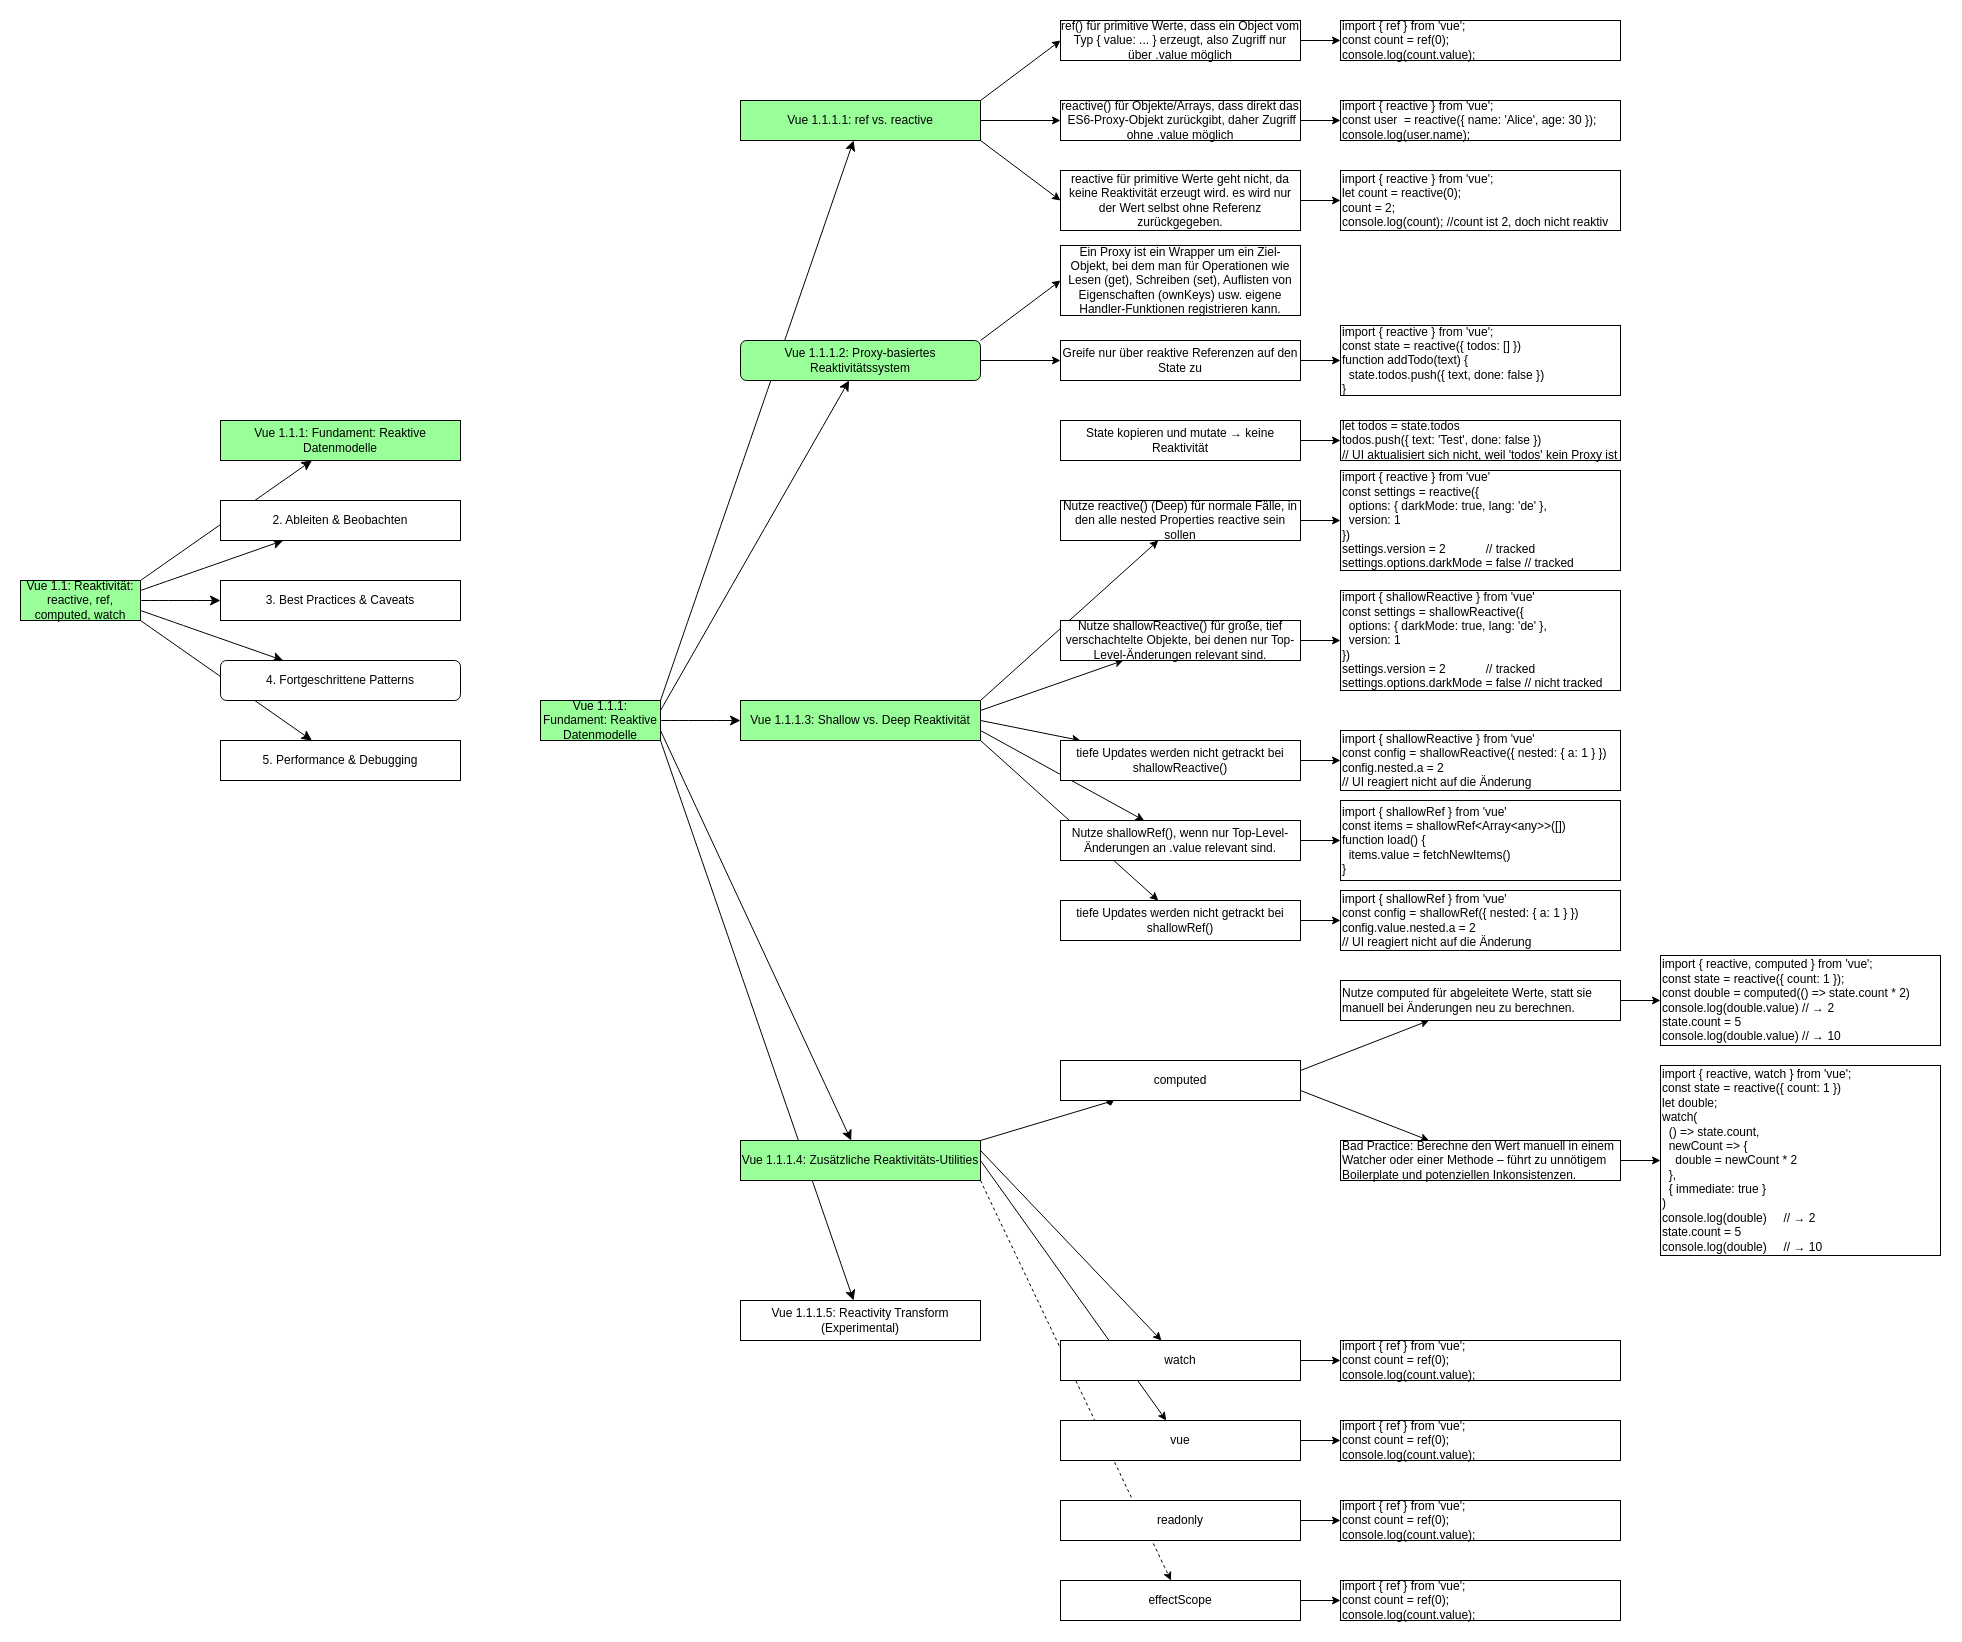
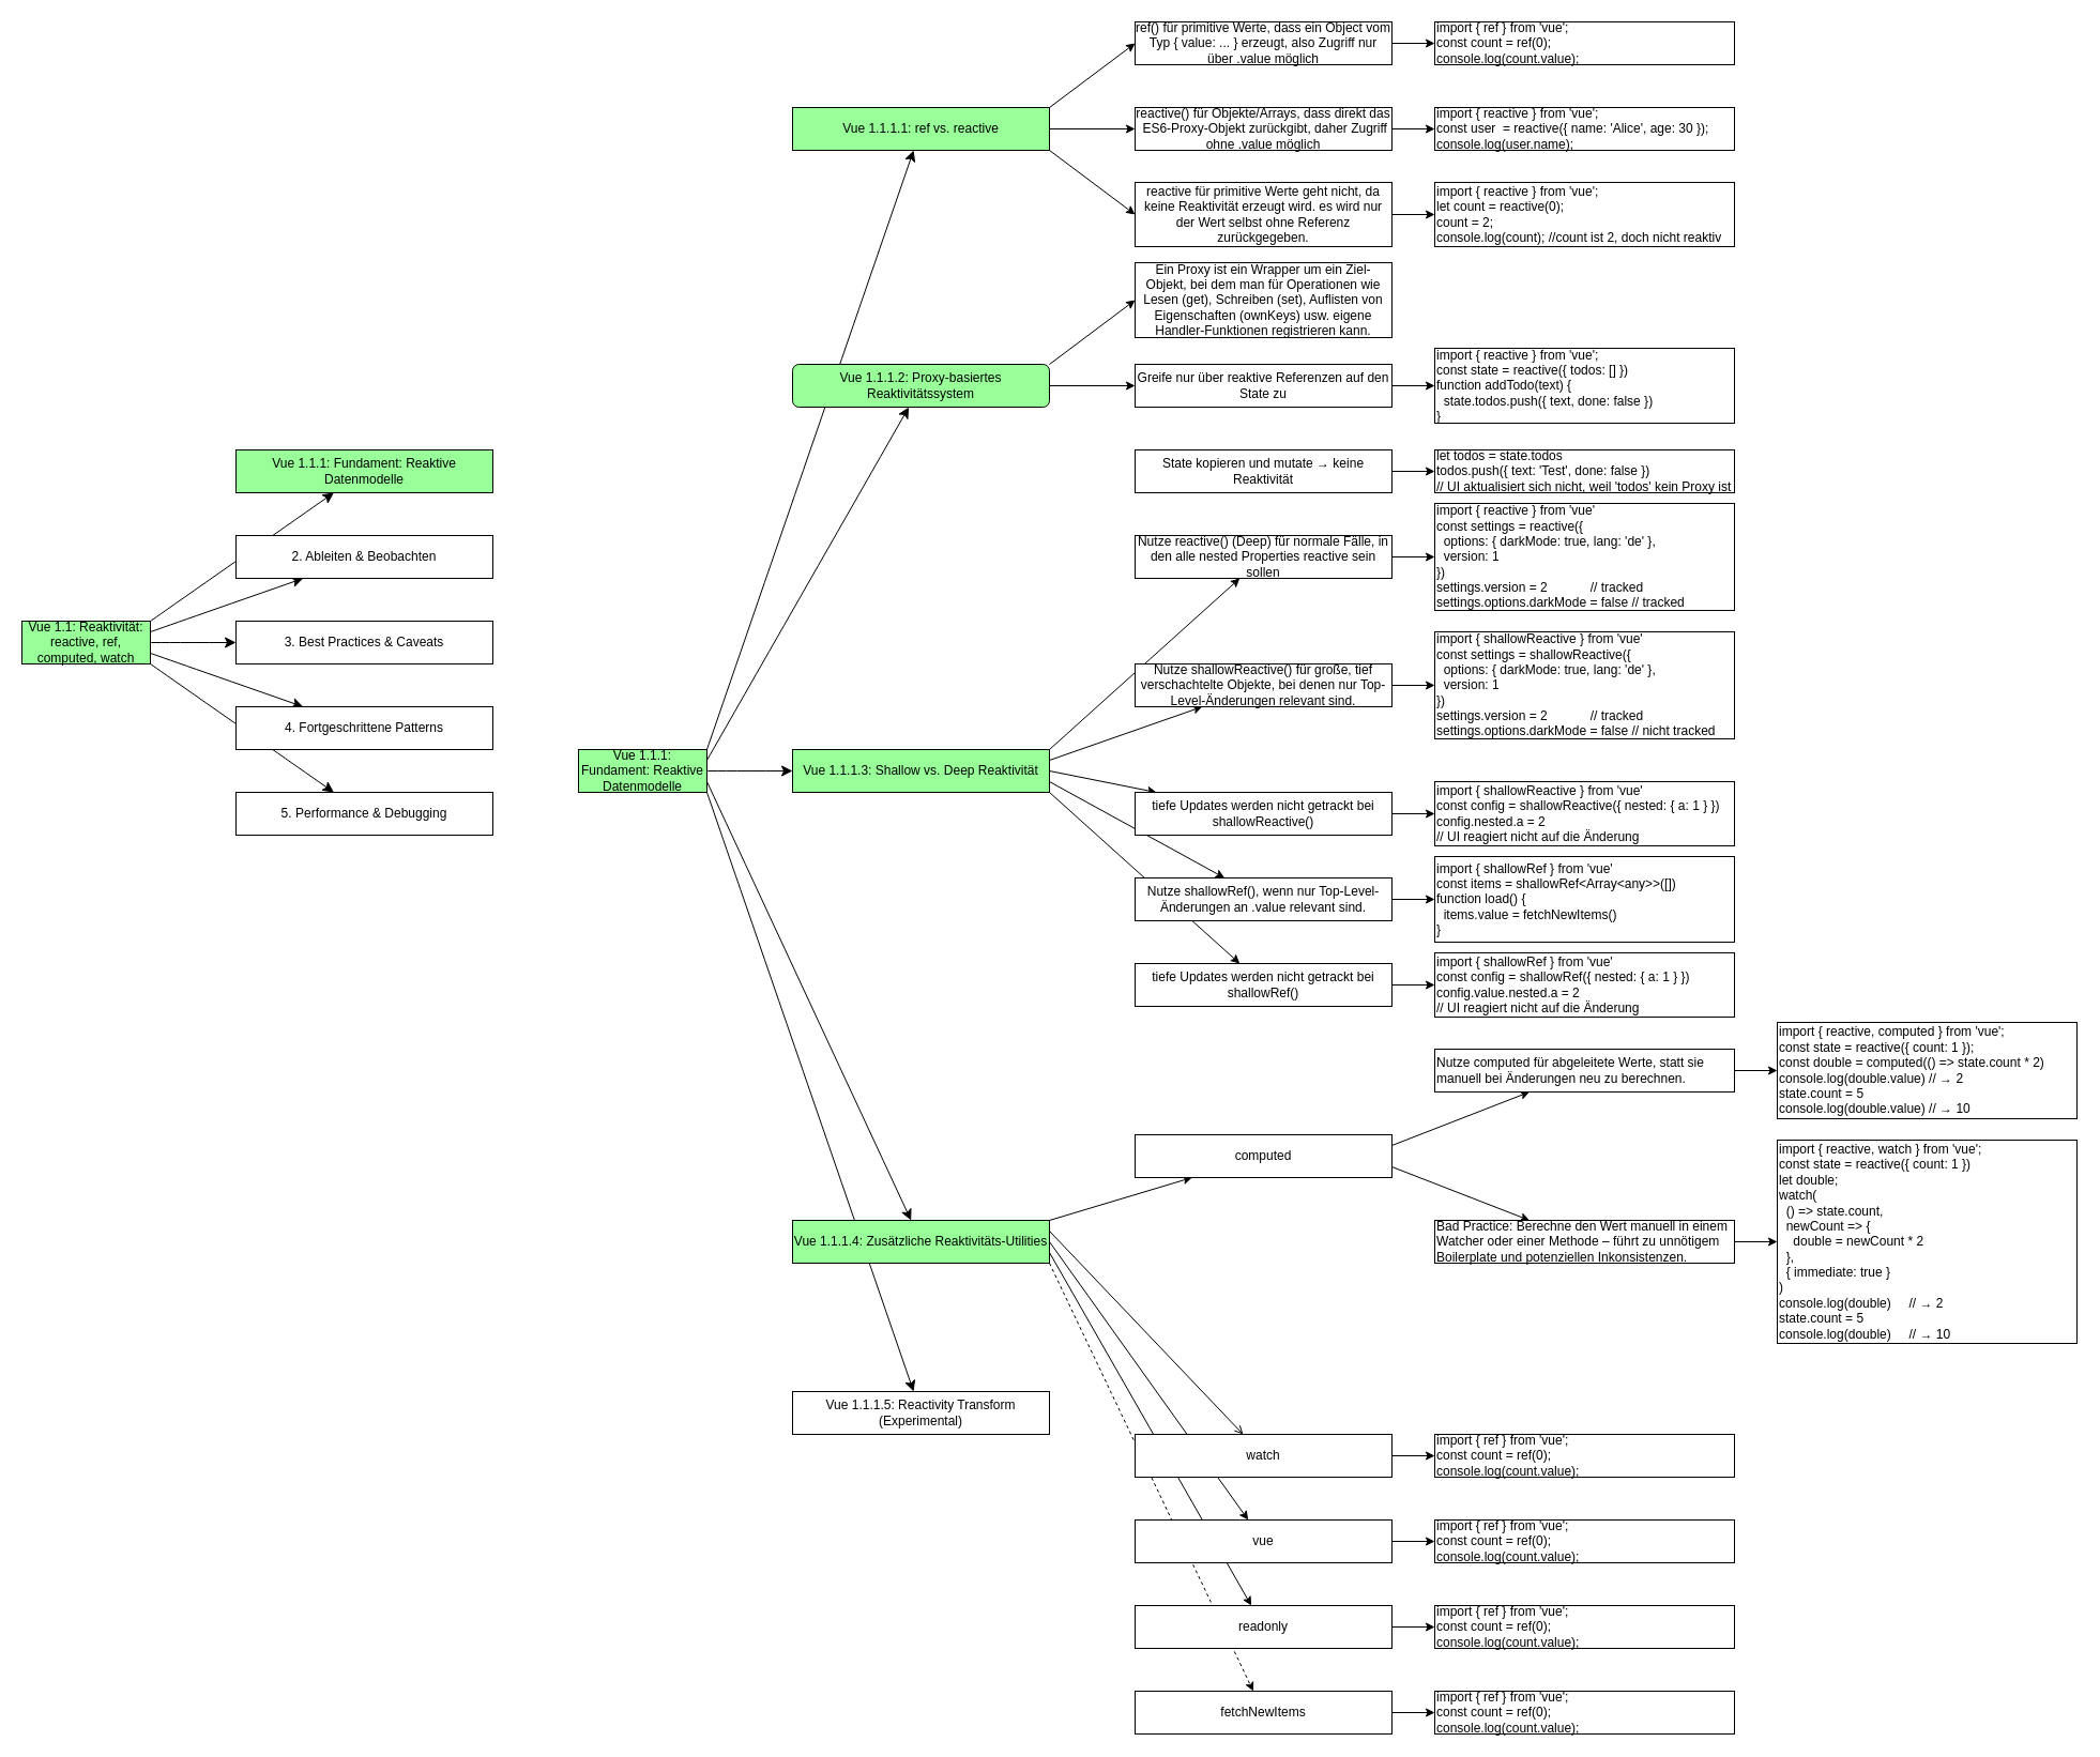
- <mxCell id="11" value="4. Fortgeschrittene Patterns" style="whiteSpace=wrap;html=1;rounded=1;" vertex="1" parent="1"><mxGeometry x="220" y="660" width="240" height="40" as="geometry" /></mxCell>
+ <mxCell id="11" value="4. Fortgeschrittene Patterns" style="rounded=0;whiteSpace=wrap;html=1;" vertex="1" parent="1"><mxGeometry x="220" y="660" width="240" height="40" as="geometry" /></mxCell>
- <mxCell id="32" style="rounded=0;orthogonalLoop=1;jettySize=auto;html=1;exitX=1;exitY=0;exitDx=0;exitDy=0;endArrow=diamond;" edge="1" parent="1" source="37" target="72"><mxGeometry relative="1" as="geometry" /></mxCell>
+ <mxCell id="32" style="rounded=0;orthogonalLoop=1;jettySize=auto;html=1;exitX=1;exitY=0;exitDx=0;exitDy=0;" edge="1" parent="1" source="37" target="72"><mxGeometry relative="1" as="geometry" /></mxCell>
+ <mxCell id="35" style="rounded=0;orthogonalLoop=1;jettySize=auto;html=1;exitX=1;exitY=0.75;exitDx=0;exitDy=0;" edge="1" parent="1" source="37" target="82"><mxGeometry relative="1" as="geometry" /></mxCell>
- <mxCell id="33" style="rounded=0;orthogonalLoop=1;jettySize=auto;html=1;exitX=1;exitY=0.25;exitDx=0;exitDy=0;" edge="1" parent="1" source="37" target="76"><mxGeometry relative="1" as="geometry" /></mxCell>
+ <mxCell id="33" style="rounded=0;orthogonalLoop=1;jettySize=auto;html=1;exitX=1;exitY=0.25;exitDx=0;exitDy=0;endArrow=open;" edge="1" parent="1" source="37" target="76"><mxGeometry relative="1" as="geometry" /></mxCell>
- <mxCell id="85" value="effectScope" style="rounded=0;whiteSpace=wrap;html=1;" vertex="1" parent="1"><mxGeometry x="1060" y="1580" width="240" height="40" as="geometry" /></mxCell>
+ <mxCell id="85" value="fetchNewItems" style="rounded=0;whiteSpace=wrap;html=1;" vertex="1" parent="1"><mxGeometry x="1060" y="1580" width="240" height="40" as="geometry" /></mxCell>
